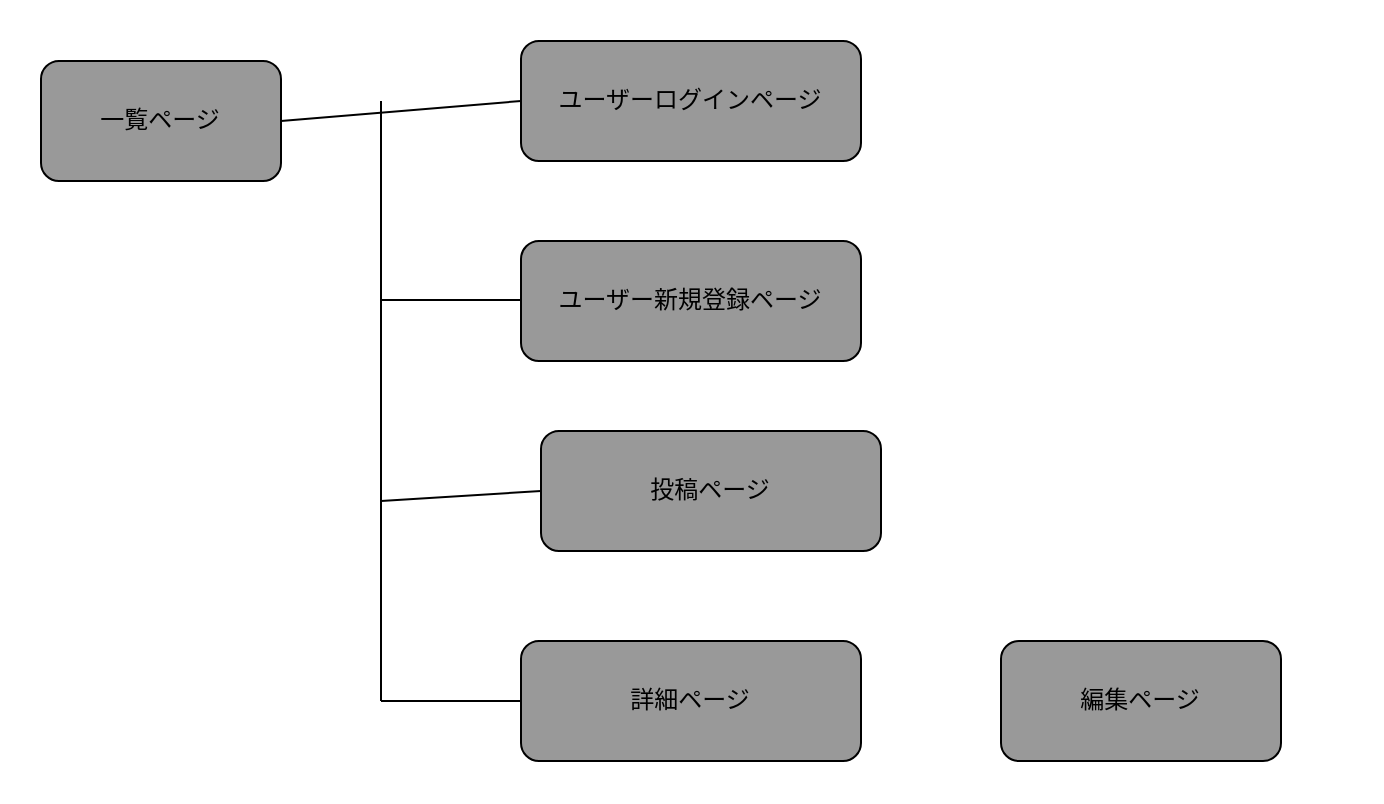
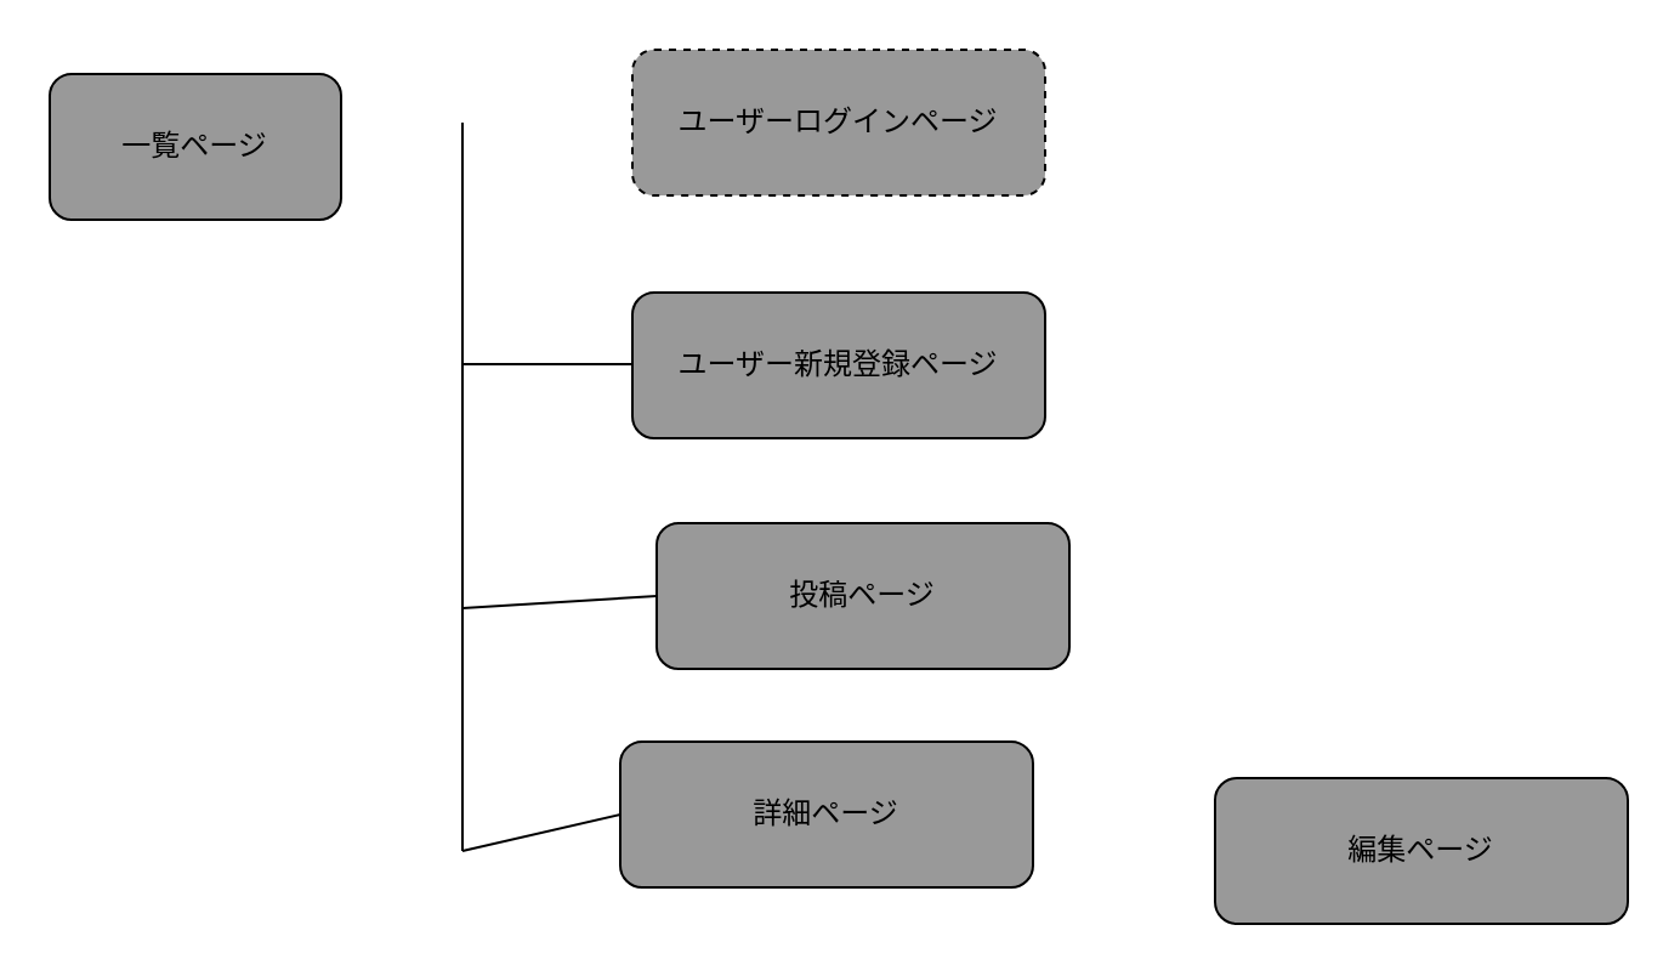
- <mxCell id="4" value="ユーザーログインページ" style="rounded=1;whiteSpace=wrap;html=1;fillColor=#999999;fontColor=#000000;" vertex="1" parent="1"><mxGeometry x="260" y="20" width="170" height="60" as="geometry" /></mxCell>
+ <mxCell id="4" value="ユーザーログインページ" style="rounded=1;whiteSpace=wrap;html=1;fillColor=#999999;fontColor=#000000;dashed=1;" vertex="1" parent="1"><mxGeometry x="260" y="20" width="170" height="60" as="geometry" /></mxCell>
- <mxCell id="2" style="edgeStyle=none;html=1;exitX=1;exitY=0.5;exitDx=0;exitDy=0;entryX=0;entryY=0.5;entryDx=0;entryDy=0;endArrow=none;endFill=0;" edge="1" parent="1" source="3" target="4"><mxGeometry relative="1" as="geometry" /></mxCell>
- <mxCell id="7" value="詳細ページ" style="rounded=1;whiteSpace=wrap;html=1;fillColor=#999999;fontColor=#000000;" vertex="1" parent="1"><mxGeometry x="260" y="320" width="170" height="60" as="geometry" /></mxCell>
+ <mxCell id="7" value="詳細ページ" style="rounded=1;whiteSpace=wrap;html=1;fillColor=#999999;fontColor=#000000;" vertex="1" parent="1"><mxGeometry x="255" y="305" width="170" height="60" as="geometry" /></mxCell>
- <mxCell id="8" value="編集ページ" style="rounded=1;whiteSpace=wrap;html=1;fillColor=#999999;fontColor=#000000;" vertex="1" parent="1"><mxGeometry x="500" y="320" width="140" height="60" as="geometry" /></mxCell>
+ <mxCell id="8" value="編集ページ" style="rounded=1;whiteSpace=wrap;html=1;fillColor=#999999;fontColor=#000000;" vertex="1" parent="1"><mxGeometry x="500" y="320" width="170" height="60" as="geometry" /></mxCell>
